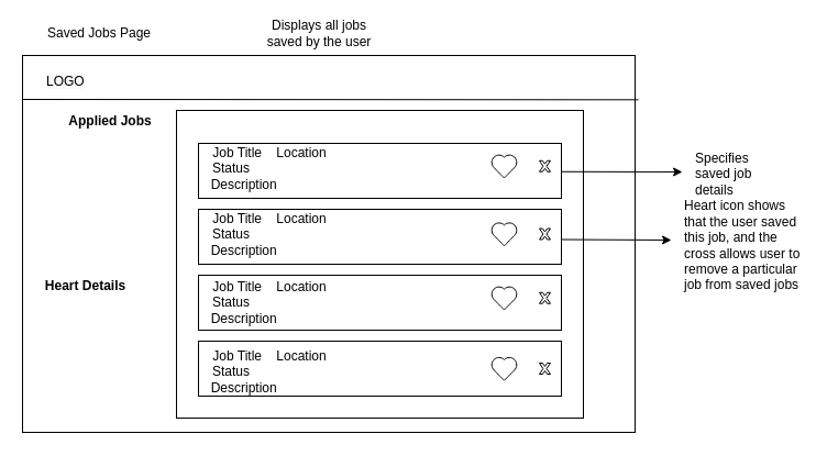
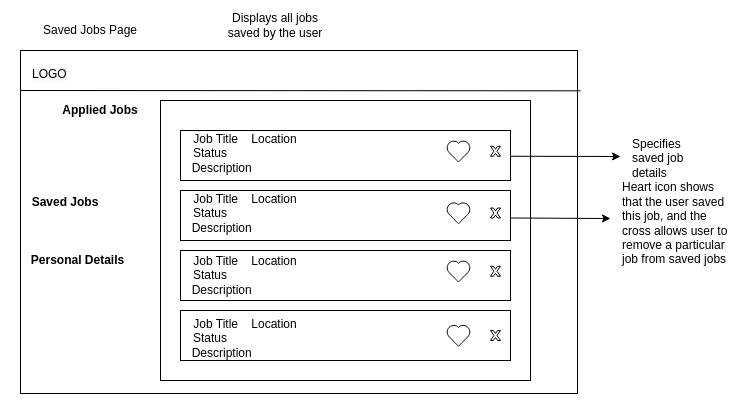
- <mxCell id="26" value="Displays all jobs saved by the user" style="text;html=1;strokeColor=none;fillColor=none;align=center;verticalAlign=middle;whiteSpace=wrap;rounded=0;" vertex="1" parent="1"><mxGeometry x="230" y="20" width="120" height="20" as="geometry" /></mxCell>
+ <mxCell id="26" value="Displays all jobs saved by the user" style="text;html=1;strokeColor=none;fillColor=none;align=center;verticalAlign=middle;whiteSpace=wrap;rounded=0;" vertex="1" parent="1"><mxGeometry x="215" y="15" width="120" height="20" as="geometry" /></mxCell>
- <mxCell id="7" value="&lt;!--StartFragment--&gt;&lt;span style=&quot;font-family: Helvetica; font-size: 12px; font-style: normal; font-variant-ligatures: normal; font-variant-caps: normal; font-weight: 400; letter-spacing: normal; orphans: 2; text-align: center; text-indent: 0px; text-transform: none; widows: 2; word-spacing: 0px; -webkit-text-stroke-width: 0px; background-color: rgb(248, 249, 250); text-decoration-style: initial; text-decoration-color: initial; float: none; display: inline !important;&quot;&gt;LOGO&lt;/span&gt;&lt;!--EndFragment--&gt;" style="text;whiteSpace=wrap;html=1;" vertex="1" parent="1"><mxGeometry x="40" y="60" width="40" height="20" as="geometry" /></mxCell>
+ <mxCell id="7" value="&lt;!--StartFragment--&gt;&lt;span style=&quot;font-family: Helvetica; font-size: 12px; font-style: normal; font-variant-ligatures: normal; font-variant-caps: normal; font-weight: 400; letter-spacing: normal; orphans: 2; text-align: center; text-indent: 0px; text-transform: none; widows: 2; word-spacing: 0px; -webkit-text-stroke-width: 0px; background-color: rgb(248, 249, 250); text-decoration-style: initial; text-decoration-color: initial; float: none; display: inline !important;&quot;&gt;LOGO&lt;/span&gt;&lt;!--EndFragment--&gt;" style="text;whiteSpace=wrap;html=1;" vertex="1" parent="1"><mxGeometry x="30" y="60" width="40" height="20" as="geometry" /></mxCell>
+ <mxCell id="5" value="&lt;b&gt;Saved Jobs&lt;/b&gt;" style="text;html=1;strokeColor=none;fillColor=none;align=center;verticalAlign=middle;whiteSpace=wrap;rounded=0;" vertex="1" parent="1"><mxGeometry x="30" y="192" width="70" height="20" as="geometry" /></mxCell>
- <mxCell id="6" value="&lt;b&gt;Heart Details&lt;/b&gt;" style="text;html=1;strokeColor=none;fillColor=none;align=center;verticalAlign=middle;whiteSpace=wrap;rounded=0;" vertex="1" parent="1"><mxGeometry x="25" y="250" width="105" height="20" as="geometry" /></mxCell>
+ <mxCell id="6" value="&lt;b&gt;Personal Details&lt;/b&gt;" style="text;html=1;strokeColor=none;fillColor=none;align=center;verticalAlign=middle;whiteSpace=wrap;rounded=0;" vertex="1" parent="1"><mxGeometry x="25" y="250" width="105" height="20" as="geometry" /></mxCell>
